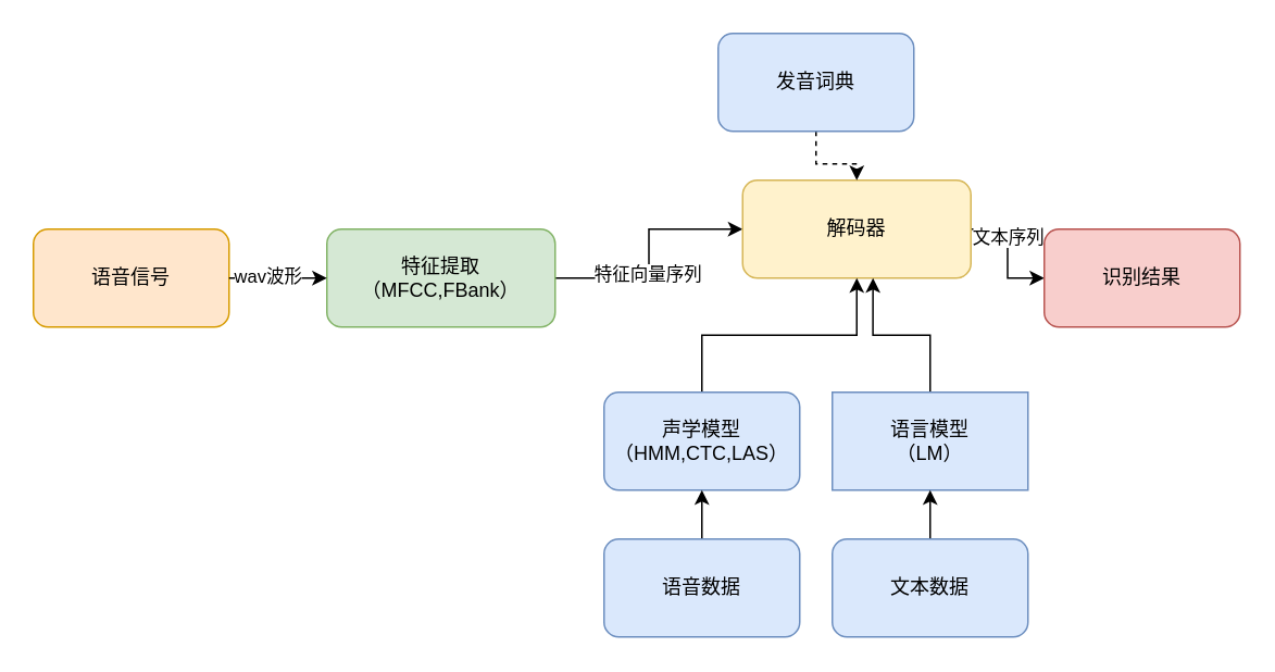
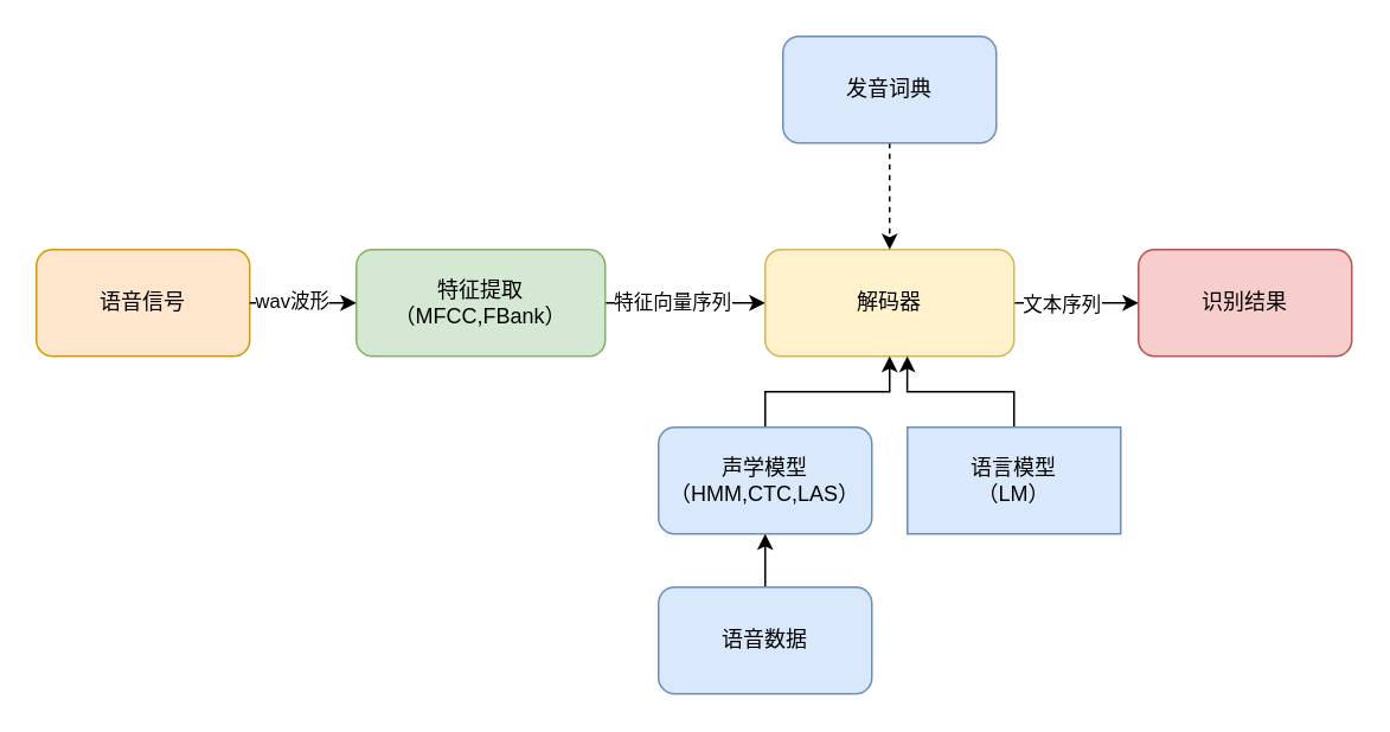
- <mxCell id="8" value="&lt;div&gt;解码器&lt;br&gt;&lt;/div&gt;" style="rounded=1;whiteSpace=wrap;html=1;fillColor=#fff2cc;strokeColor=#d6b656;" vertex="1" parent="1"><mxGeometry x="455" y="110" width="140" height="60" as="geometry" /></mxCell>
+ <mxCell id="8" value="&lt;div&gt;解码器&lt;br&gt;&lt;/div&gt;" style="rounded=1;whiteSpace=wrap;html=1;fillColor=#fff2cc;strokeColor=#d6b656;" vertex="1" parent="1"><mxGeometry x="430" y="140" width="140" height="60" as="geometry" /></mxCell>
- <mxCell id="20" style="edgeStyle=orthogonalEdgeStyle;rounded=0;orthogonalLoop=1;jettySize=auto;html=1;entryX=0.5;entryY=1;entryDx=0;entryDy=0;" edge="1" parent="1" source="21" target="17"><mxGeometry relative="1" as="geometry" /></mxCell>
- <mxCell id="21" value="文本数据" style="rounded=1;whiteSpace=wrap;html=1;fillColor=#dae8fc;strokeColor=#6c8ebf;" vertex="1" parent="1"><mxGeometry x="510" y="330" width="120" height="60" as="geometry" /></mxCell>
